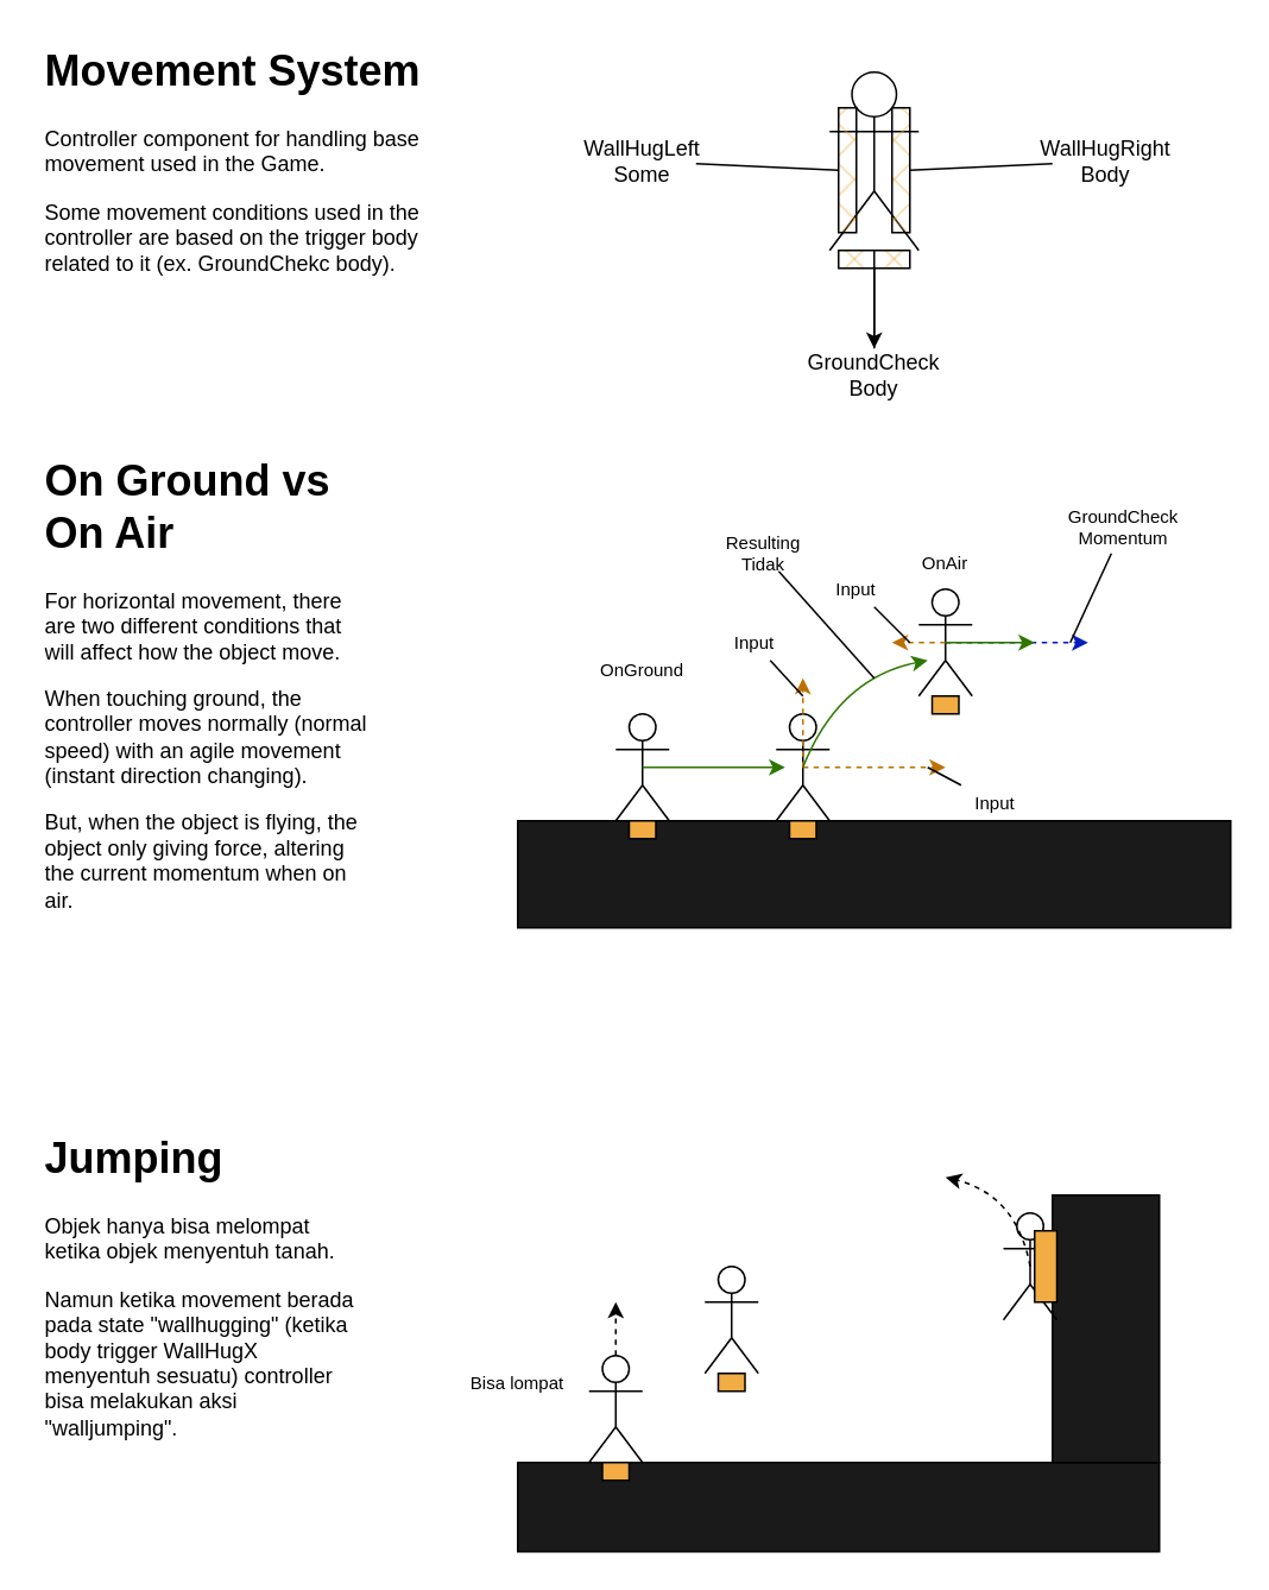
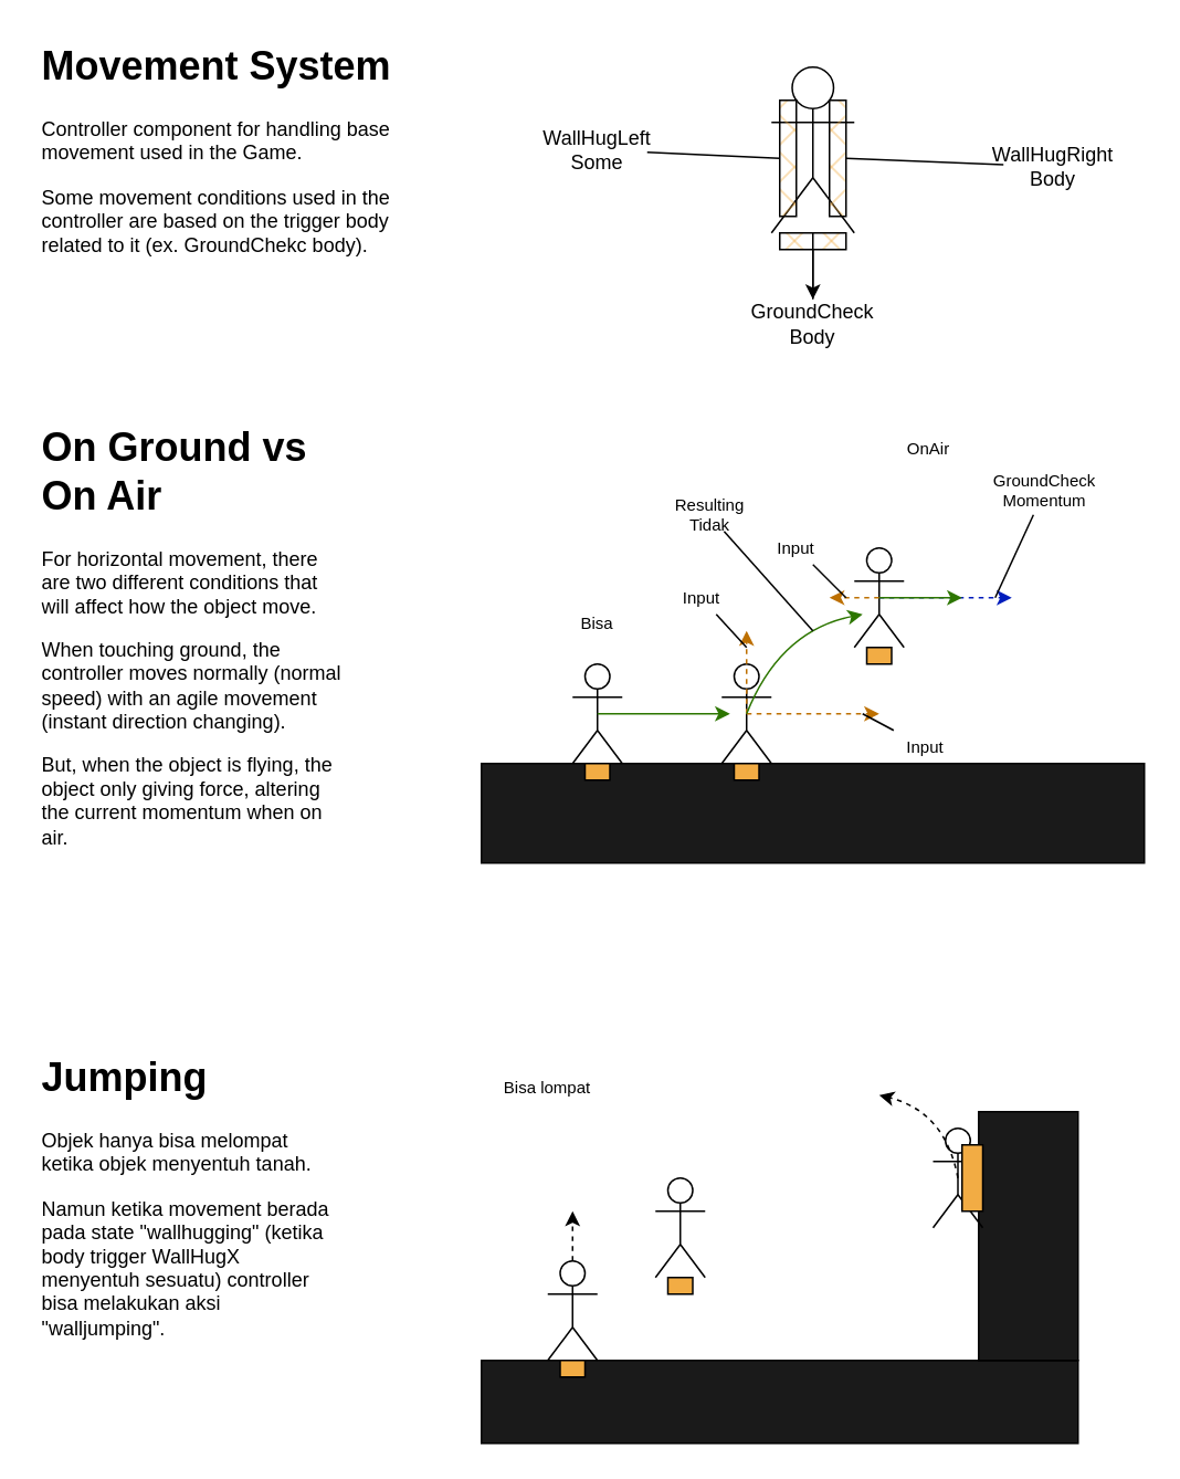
- <mxCell id="9" value="WallHugRight&lt;br&gt;Body" style="text;html=1;strokeColor=none;fillColor=none;align=center;verticalAlign=middle;whiteSpace=wrap;rounded=0;fillStyle=cross-hatch;" parent="1" vertex="1"><mxGeometry x="590" y="75" width="60" height="30" as="geometry" /></mxCell>
+ <mxCell id="9" value="WallHugRight&lt;br&gt;Body" style="text;html=1;strokeColor=none;fillColor=none;align=center;verticalAlign=middle;whiteSpace=wrap;rounded=0;fillStyle=cross-hatch;" parent="1" vertex="1"><mxGeometry x="605" y="85" width="60" height="30" as="geometry" /></mxCell>
- <mxCell id="5" value="GroundCheck&lt;br&gt;Body" style="text;html=1;strokeColor=none;fillColor=none;align=center;verticalAlign=middle;whiteSpace=wrap;rounded=0;fillStyle=cross-hatch;" parent="1" vertex="1"><mxGeometry x="460" y="195" width="60" height="30" as="geometry" /></mxCell>
+ <mxCell id="5" value="GroundCheck&lt;br&gt;Body" style="text;html=1;strokeColor=none;fillColor=none;align=center;verticalAlign=middle;whiteSpace=wrap;rounded=0;fillStyle=cross-hatch;" parent="1" vertex="1"><mxGeometry x="460" y="180" width="60" height="30" as="geometry" /></mxCell>
- <mxCell id="28" value="&lt;font style=&quot;font-size: 10px;&quot;&gt;OnAir&lt;/font&gt;" style="text;html=1;strokeColor=none;fillColor=none;align=center;verticalAlign=middle;whiteSpace=wrap;rounded=0;fillStyle=solid;" parent="1" vertex="1"><mxGeometry x="500" y="300" width="60" height="30" as="geometry" /></mxCell>
+ <mxCell id="28" value="&lt;font style=&quot;font-size: 10px;&quot;&gt;OnAir&lt;/font&gt;" style="text;html=1;strokeColor=none;fillColor=none;align=center;verticalAlign=middle;whiteSpace=wrap;rounded=0;fillStyle=solid;" parent="1" vertex="1"><mxGeometry x="530" y="255" width="60" height="30" as="geometry" /></mxCell>
- <mxCell id="19" value="&lt;font style=&quot;font-size: 10px;&quot;&gt;OnGround&lt;/font&gt;" style="text;html=1;strokeColor=none;fillColor=none;align=center;verticalAlign=middle;whiteSpace=wrap;rounded=0;fillStyle=solid;" parent="1" vertex="1"><mxGeometry x="330" y="360" width="60" height="30" as="geometry" /></mxCell>
+ <mxCell id="19" value="&lt;font style=&quot;font-size: 10px;&quot;&gt;Bisa&lt;/font&gt;" style="text;html=1;strokeColor=none;fillColor=none;align=center;verticalAlign=middle;whiteSpace=wrap;rounded=0;fillStyle=solid;" parent="1" vertex="1"><mxGeometry x="330" y="360" width="60" height="30" as="geometry" /></mxCell>
- <mxCell id="46" value="Bisa lompat" style="text;html=1;strokeColor=none;fillColor=none;align=center;verticalAlign=middle;whiteSpace=wrap;rounded=0;fillStyle=solid;fontSize=10;" parent="1" vertex="1"><mxGeometry x="260" y="760" width="60" height="30" as="geometry" /></mxCell>
+ <mxCell id="46" value="Bisa lompat" style="text;html=1;strokeColor=none;fillColor=none;align=center;verticalAlign=middle;whiteSpace=wrap;rounded=0;fillStyle=solid;fontSize=10;" parent="1" vertex="1"><mxGeometry x="300" y="640" width="60" height="30" as="geometry" /></mxCell>
